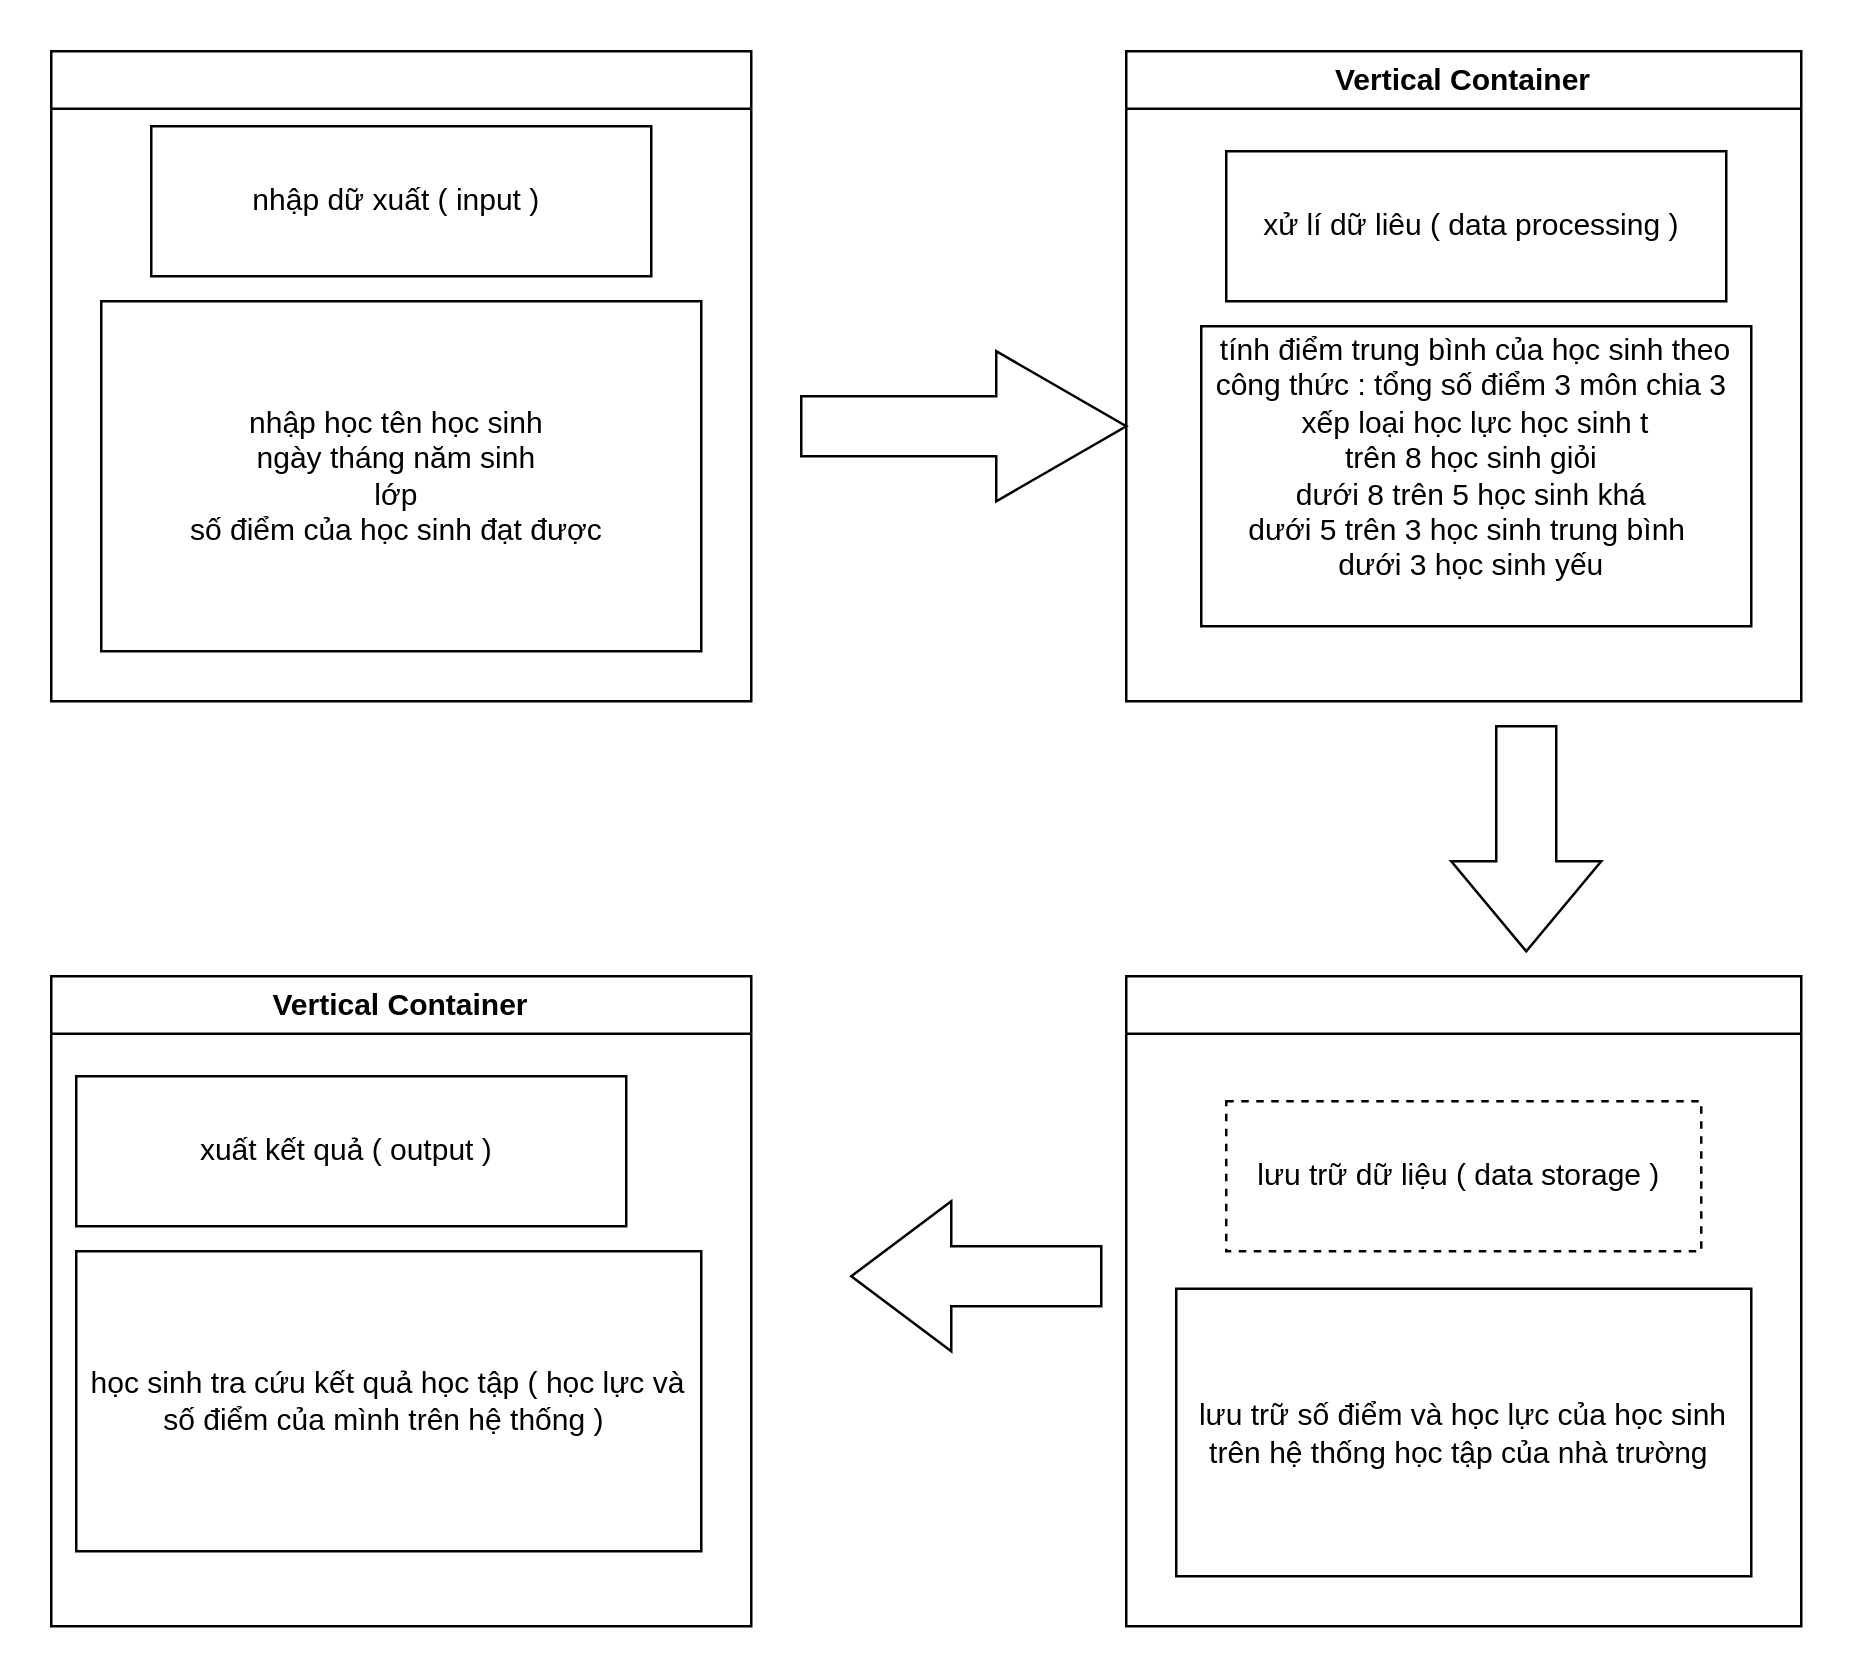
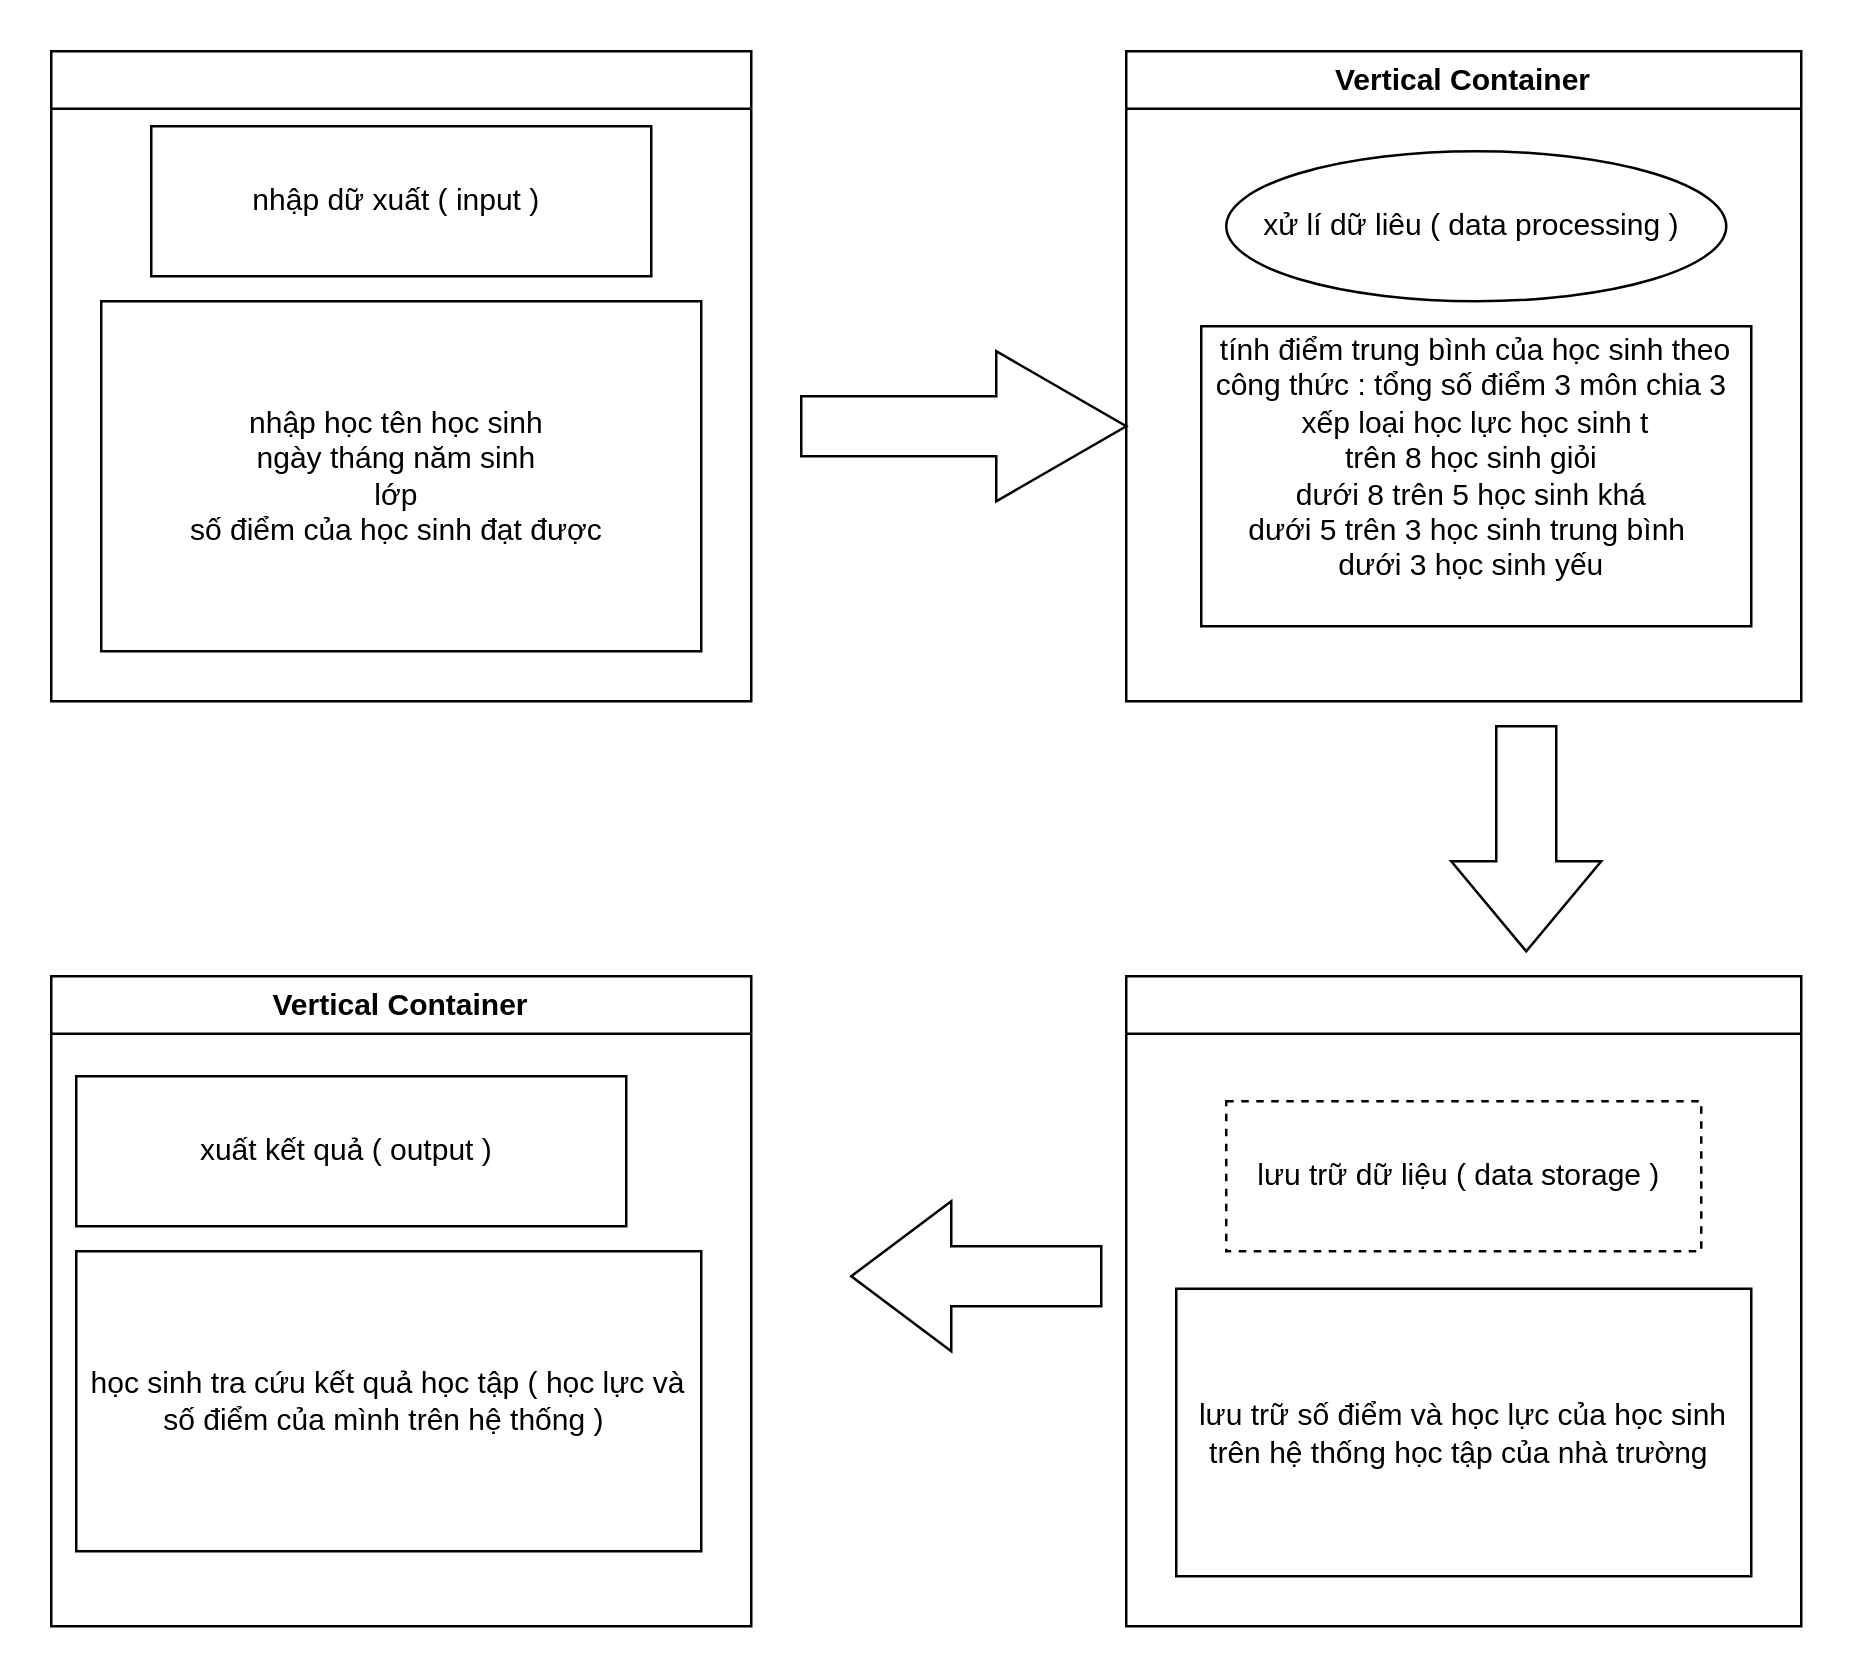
- <mxCell id="7" value="xử lí dữ liêu ( data processing )&amp;nbsp;" style="rounded=0;whiteSpace=wrap;html=1;" vertex="1" parent="6"><mxGeometry x="40" y="40" width="200" height="60" as="geometry" /></mxCell>
+ <mxCell id="7" value="xử lí dữ liêu ( data processing )&amp;nbsp;" style="ellipse;whiteSpace=wrap;html=1;" vertex="1" parent="6"><mxGeometry x="40" y="40" width="200" height="60" as="geometry" /></mxCell>
